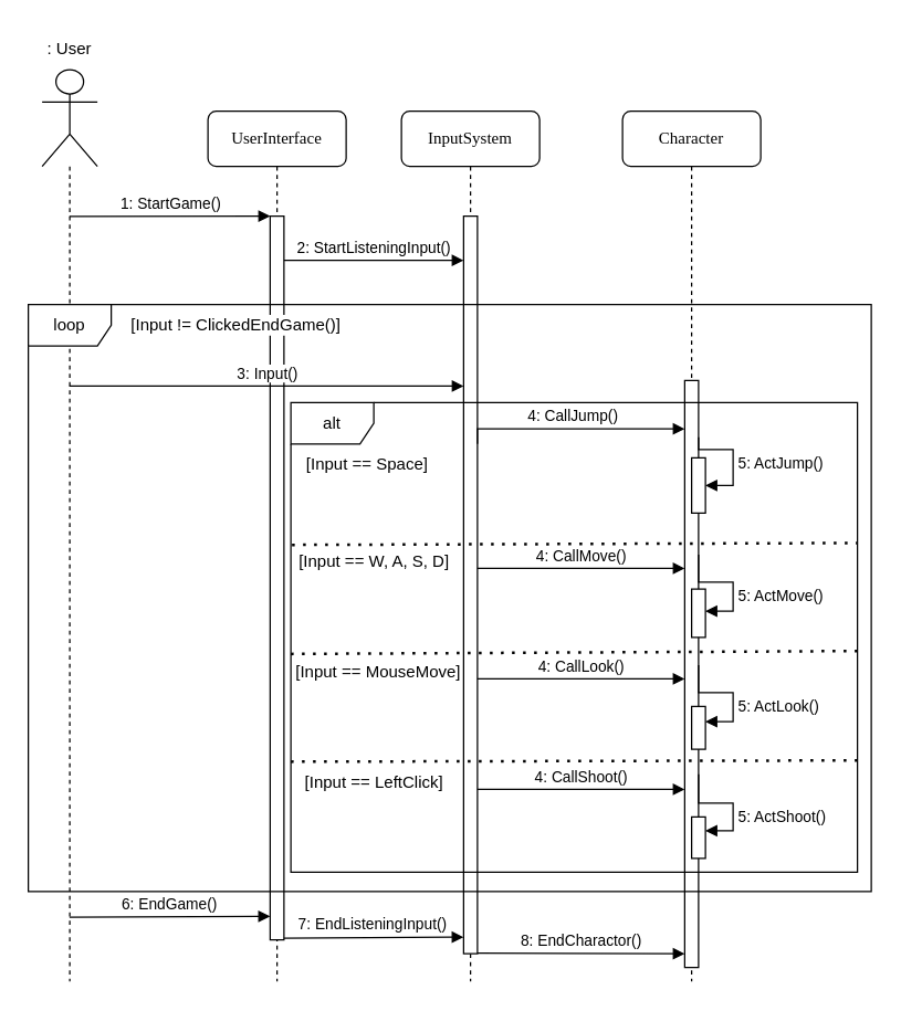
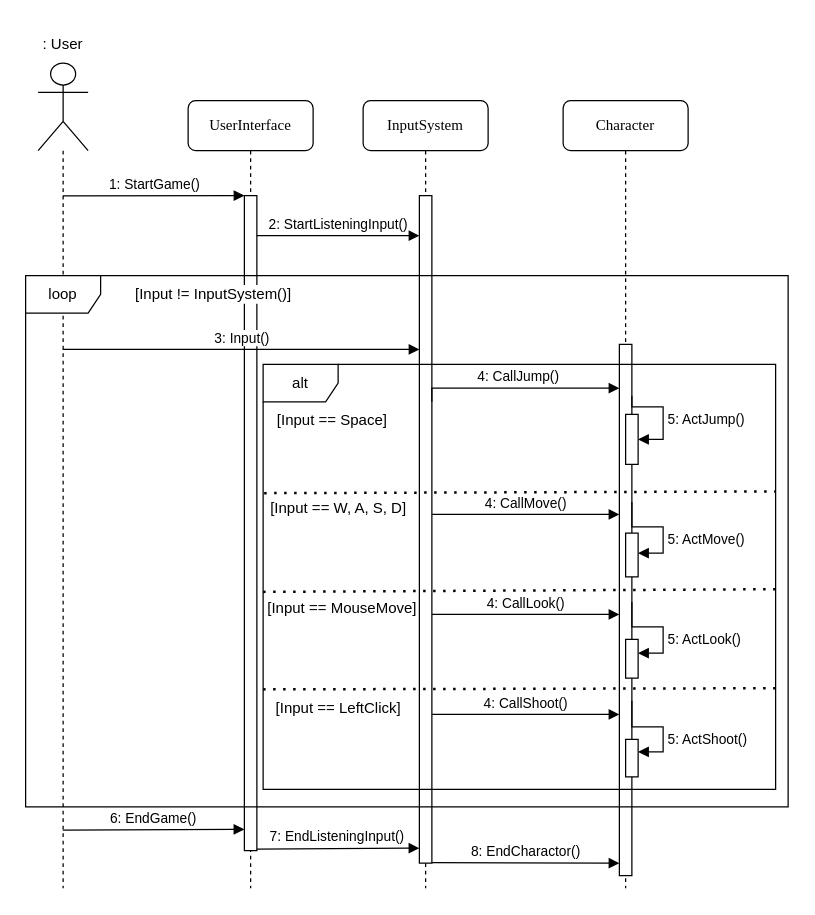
- <mxCell id="37" value="[Input != ClickedEndGame()]" style="text;html=1;align=center;verticalAlign=middle;resizable=0;points=[];autosize=1;strokeColor=none;fillColor=none;labelBackgroundColor=default;" vertex="1" parent="1"><mxGeometry x="80" y="220" width="180" height="30" as="geometry" /></mxCell>
+ <mxCell id="37" value="[Input != InputSystem()]" style="text;html=1;align=center;verticalAlign=middle;resizable=0;points=[];autosize=1;strokeColor=none;fillColor=none;labelBackgroundColor=default;" vertex="1" parent="1"><mxGeometry x="80" y="220" width="180" height="30" as="geometry" /></mxCell>
